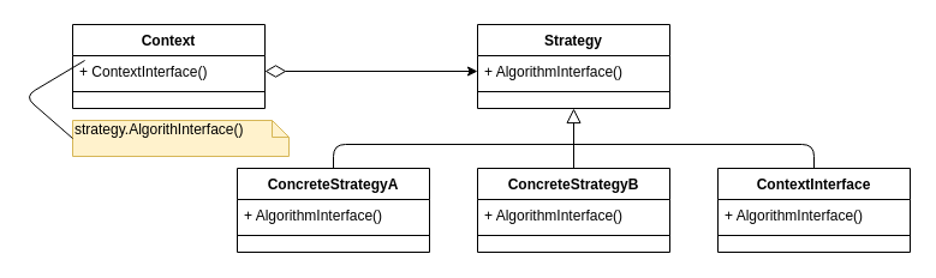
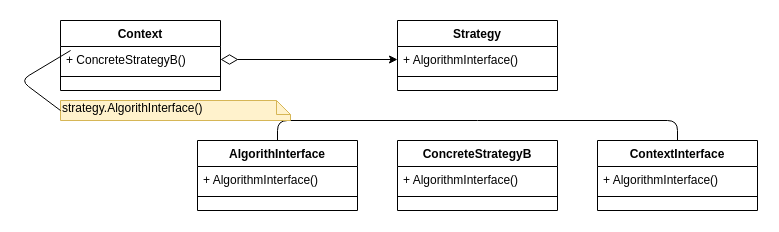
- <mxCell id="5" value="+ ContextInterface()" style="text;align=left;verticalAlign=top;spacingLeft=4;spacingRight=4;overflow=hidden;rotatable=0;points=[[0,0.5],[1,0.5]];portConstraint=eastwest;" vertex="1" parent="4"><mxGeometry y="26" width="160" height="26" as="geometry" /></mxCell>
+ <mxCell id="5" value="+ ConcreteStrategyB()" style="text;align=left;verticalAlign=top;spacingLeft=4;spacingRight=4;overflow=hidden;rotatable=0;points=[[0,0.5],[1,0.5]];portConstraint=eastwest;" vertex="1" parent="4"><mxGeometry y="26" width="160" height="26" as="geometry" /></mxCell>
- <mxCell id="21" value="strategy.AlgorithInterface()" style="shape=note;whiteSpace=wrap;html=1;size=14;verticalAlign=top;align=left;spacingTop=-6;fillColor=#fff2cc;strokeColor=#d6b656;" vertex="1" parent="1"><mxGeometry x="60" y="100" width="180" height="30" as="geometry" /></mxCell>
+ <mxCell id="21" value="strategy.AlgorithInterface()" style="shape=note;whiteSpace=wrap;html=1;size=14;verticalAlign=top;align=left;spacingTop=-6;fillColor=#fff2cc;strokeColor=#d6b656;" vertex="1" parent="1"><mxGeometry x="60" y="100" width="230" height="20" as="geometry" /></mxCell>
- <mxCell id="2" style="edgeStyle=orthogonalEdgeStyle;rounded=0;orthogonalLoop=1;jettySize=auto;html=1;entryX=0.5;entryY=1;entryDx=0;entryDy=0;endArrow=block;endFill=0;endSize=10;" edge="1" parent="1" source="7" target="16"><mxGeometry relative="1" as="geometry" /></mxCell>
- <mxCell id="13" value="ConcreteStrategyA" style="swimlane;fontStyle=1;align=center;verticalAlign=top;childLayout=stackLayout;horizontal=1;startSize=26;horizontalStack=0;resizeParent=1;resizeLast=0;collapsible=1;marginBottom=0;rounded=0;shadow=0;strokeWidth=1;" vertex="1" parent="1"><mxGeometry x="197" y="140" width="160" height="70" as="geometry"><mxRectangle x="340" y="380" width="170" height="26" as="alternateBounds" /></mxGeometry></mxCell>
+ <mxCell id="13" value="AlgorithInterface" style="swimlane;fontStyle=1;align=center;verticalAlign=top;childLayout=stackLayout;horizontal=1;startSize=26;horizontalStack=0;resizeParent=1;resizeLast=0;collapsible=1;marginBottom=0;rounded=0;shadow=0;strokeWidth=1;" vertex="1" parent="1"><mxGeometry x="197" y="140" width="160" height="70" as="geometry"><mxRectangle x="340" y="380" width="170" height="26" as="alternateBounds" /></mxGeometry></mxCell>
